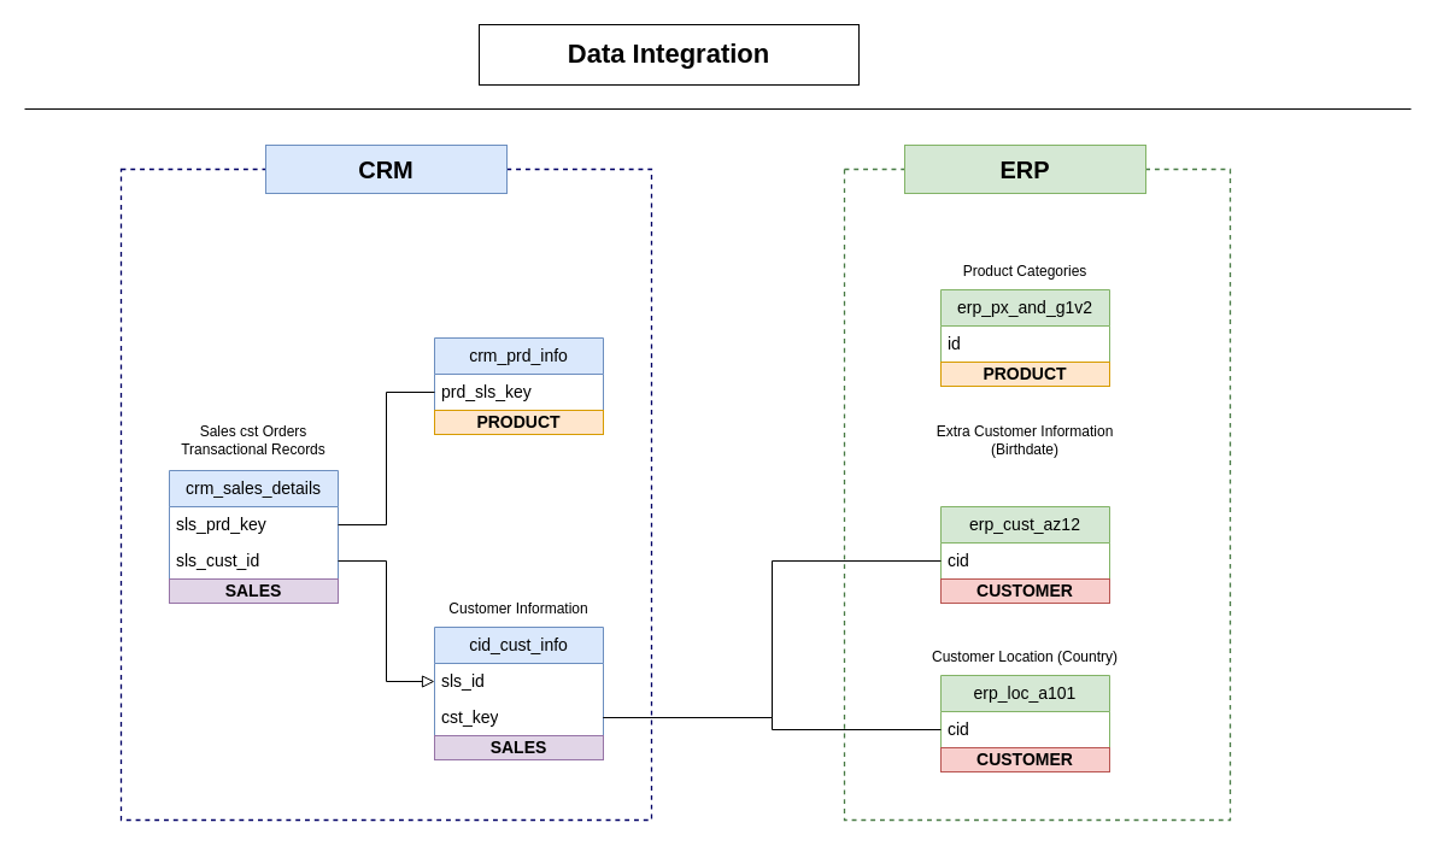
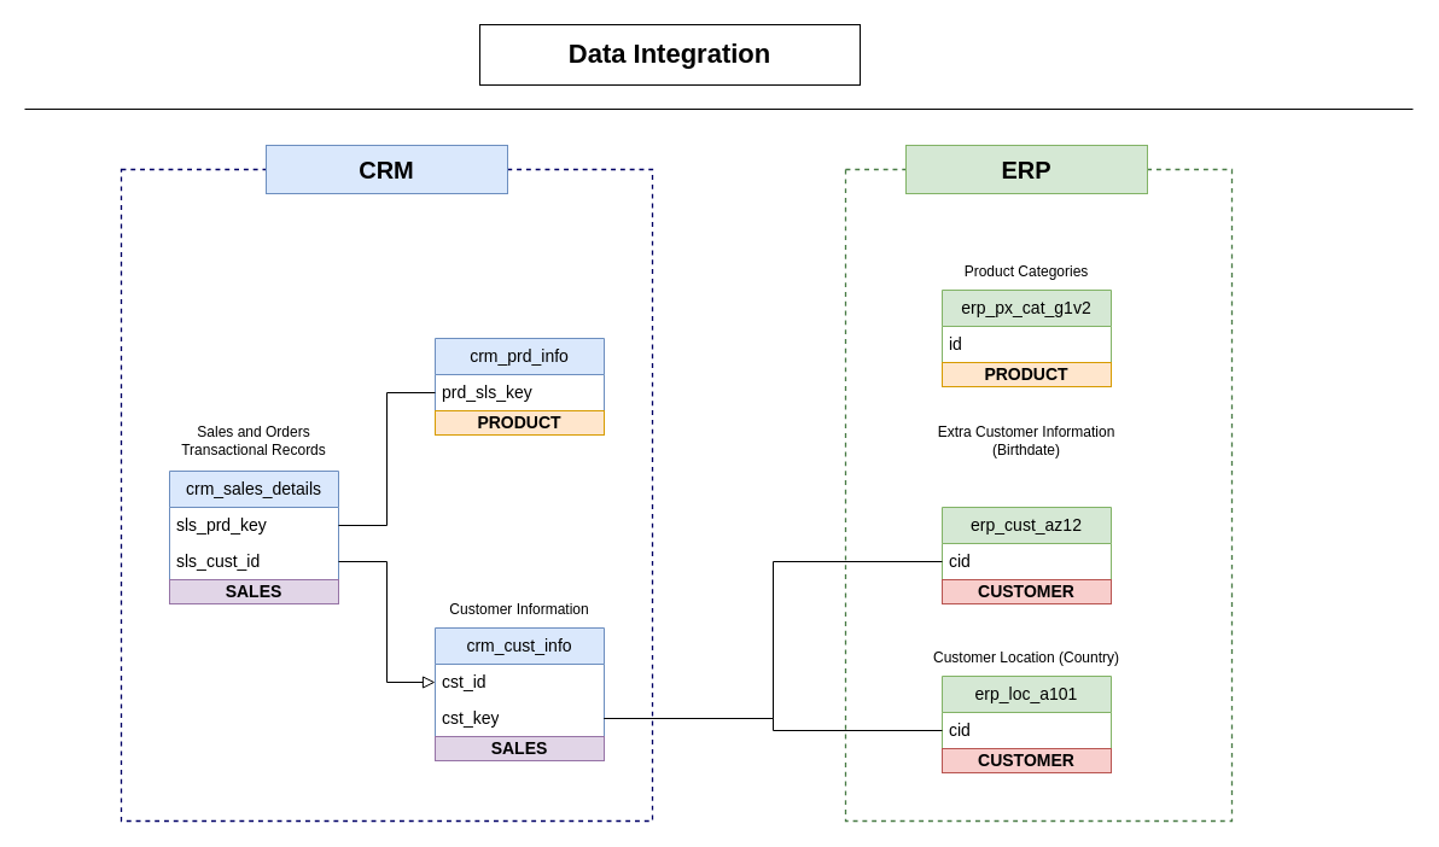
- <mxCell id="16" value="erp_px_and_g1v2" style="swimlane;fontStyle=0;childLayout=stackLayout;horizontal=1;startSize=30;horizontalStack=0;resizeParent=1;resizeParentMax=0;resizeLast=0;collapsible=1;marginBottom=0;whiteSpace=wrap;html=1;fillColor=#d5e8d4;strokeColor=#82b366;fontSize=14;" vertex="1" parent="1"><mxGeometry x="780" y="240" width="140" height="60" as="geometry" /></mxCell>
+ <mxCell id="16" value="erp_px_cat_g1v2" style="swimlane;fontStyle=0;childLayout=stackLayout;horizontal=1;startSize=30;horizontalStack=0;resizeParent=1;resizeParentMax=0;resizeLast=0;collapsible=1;marginBottom=0;whiteSpace=wrap;html=1;fillColor=#d5e8d4;strokeColor=#82b366;fontSize=14;" vertex="1" parent="1"><mxGeometry x="780" y="240" width="140" height="60" as="geometry" /></mxCell>
- <mxCell id="32" value="Sales cst Orders Transactional Records" style="text;strokeColor=none;align=center;fillColor=none;html=1;verticalAlign=middle;whiteSpace=wrap;rounded=0;" vertex="1" parent="1"><mxGeometry x="130" y="350" width="160" height="30" as="geometry" /></mxCell>
+ <mxCell id="32" value="Sales and Orders Transactional Records" style="text;strokeColor=none;align=center;fillColor=none;html=1;verticalAlign=middle;whiteSpace=wrap;rounded=0;" vertex="1" parent="1"><mxGeometry x="130" y="350" width="160" height="30" as="geometry" /></mxCell>
- <mxCell id="12" value="cid_cust_info" style="swimlane;fontStyle=0;childLayout=stackLayout;horizontal=1;startSize=30;horizontalStack=0;resizeParent=1;resizeParentMax=0;resizeLast=0;collapsible=1;marginBottom=0;whiteSpace=wrap;html=1;fillColor=#dae8fc;strokeColor=#6c8ebf;fontSize=14;" vertex="1" parent="1"><mxGeometry x="360" y="520" width="140" height="90" as="geometry" /></mxCell>
+ <mxCell id="12" value="crm_cust_info" style="swimlane;fontStyle=0;childLayout=stackLayout;horizontal=1;startSize=30;horizontalStack=0;resizeParent=1;resizeParentMax=0;resizeLast=0;collapsible=1;marginBottom=0;whiteSpace=wrap;html=1;fillColor=#dae8fc;strokeColor=#6c8ebf;fontSize=14;" vertex="1" parent="1"><mxGeometry x="360" y="520" width="140" height="90" as="geometry" /></mxCell>
- <mxCell id="13" value="sls_id" style="text;strokeColor=none;fillColor=none;align=left;verticalAlign=middle;spacingLeft=4;spacingRight=4;overflow=hidden;points=[[0,0.5],[1,0.5]];portConstraint=eastwest;rotatable=0;whiteSpace=wrap;html=1;fontSize=14;" vertex="1" parent="12"><mxGeometry y="30" width="140" height="30" as="geometry" /></mxCell>
+ <mxCell id="13" value="cst_id" style="text;strokeColor=none;fillColor=none;align=left;verticalAlign=middle;spacingLeft=4;spacingRight=4;overflow=hidden;points=[[0,0.5],[1,0.5]];portConstraint=eastwest;rotatable=0;whiteSpace=wrap;html=1;fontSize=14;" vertex="1" parent="12"><mxGeometry y="30" width="140" height="30" as="geometry" /></mxCell>
